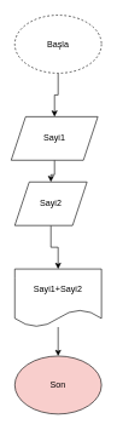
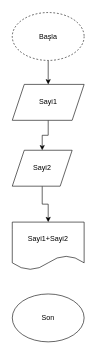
- <mxCell id="5" value="Sayi1" style="shape=parallelogram;perimeter=parallelogramPerimeter;whiteSpace=wrap;html=1;fixedSize=1;" vertex="1" parent="1"><mxGeometry x="15" y="160" width="120" height="60" as="geometry" /></mxCell>
+ <mxCell id="5" value="Sayi1" style="shape=parallelogram;perimeter=parallelogramPerimeter;whiteSpace=wrap;html=1;fixedSize=1;" vertex="1" parent="1"><mxGeometry x="20" y="140" width="120" height="60" as="geometry" /></mxCell>
- <mxCell id="8" style="edgeStyle=orthogonalEdgeStyle;rounded=0;orthogonalLoop=1;jettySize=auto;html=1;entryX=0.5;entryY=0;entryDx=0;entryDy=0;" edge="1" parent="1" source="9" target="10"><mxGeometry relative="1" as="geometry" /></mxCell>
- <mxCell id="10" value="Son" style="ellipse;whiteSpace=wrap;html=1;fillColor=#f8cecc;" vertex="1" parent="1"><mxGeometry x="20" y="490" width="120" height="80" as="geometry" /></mxCell>
+ <mxCell id="10" value="Son" style="ellipse;whiteSpace=wrap;html=1;" vertex="1" parent="1"><mxGeometry x="20" y="490" width="120" height="80" as="geometry" /></mxCell>
